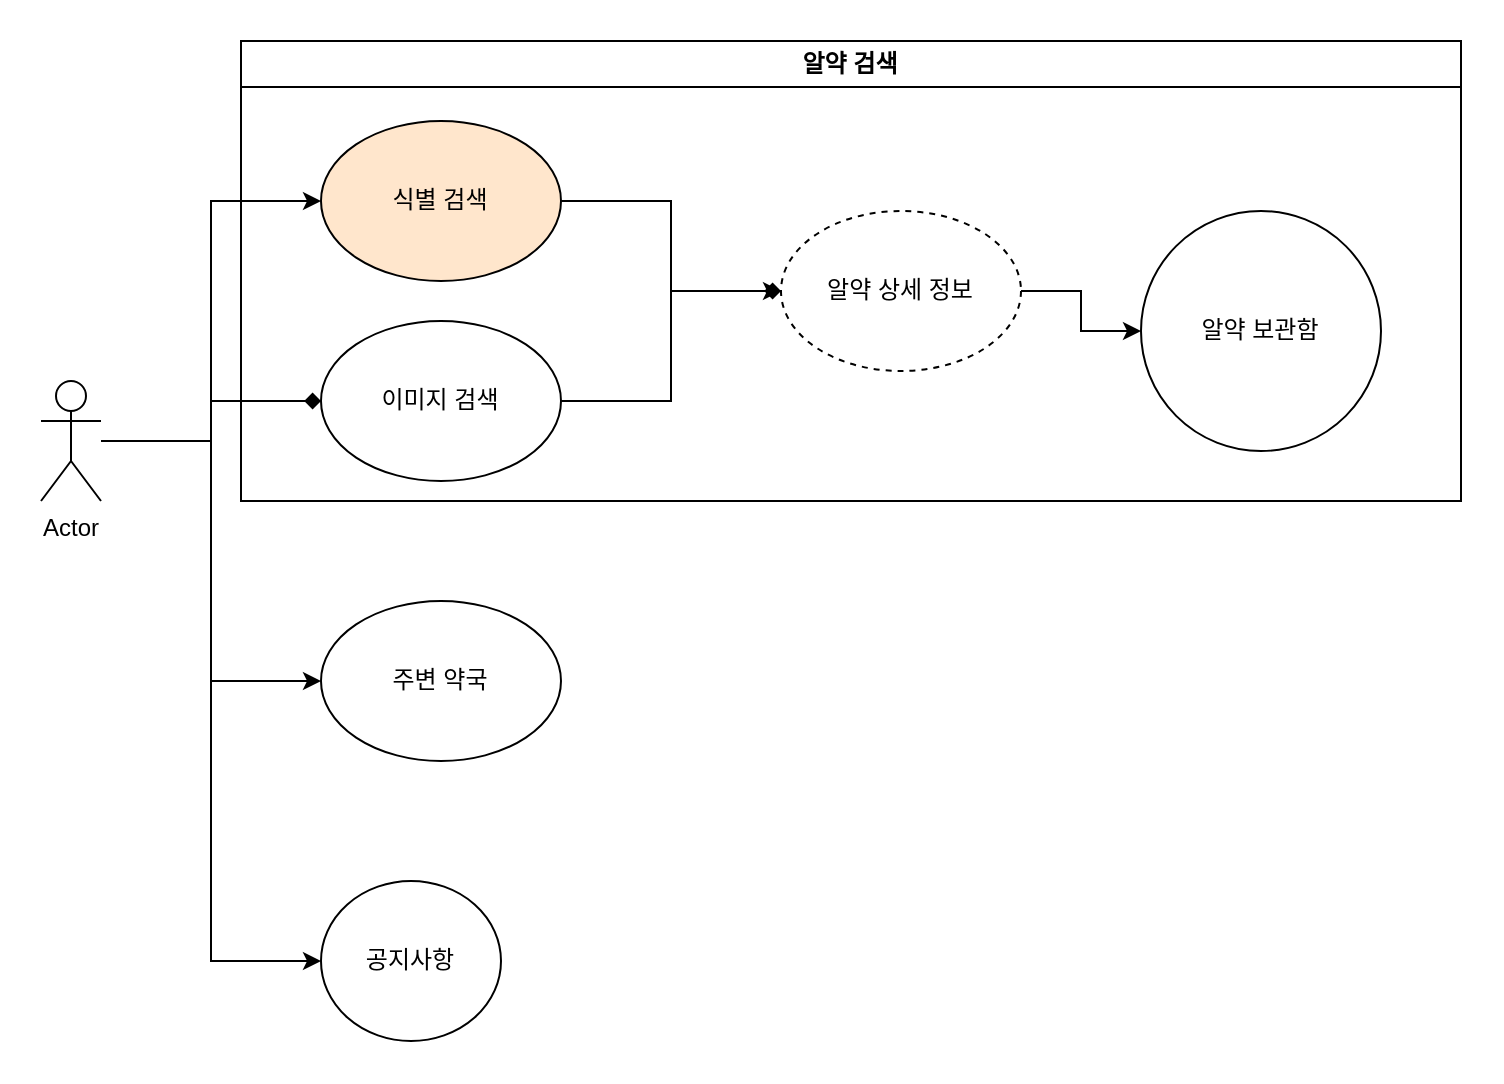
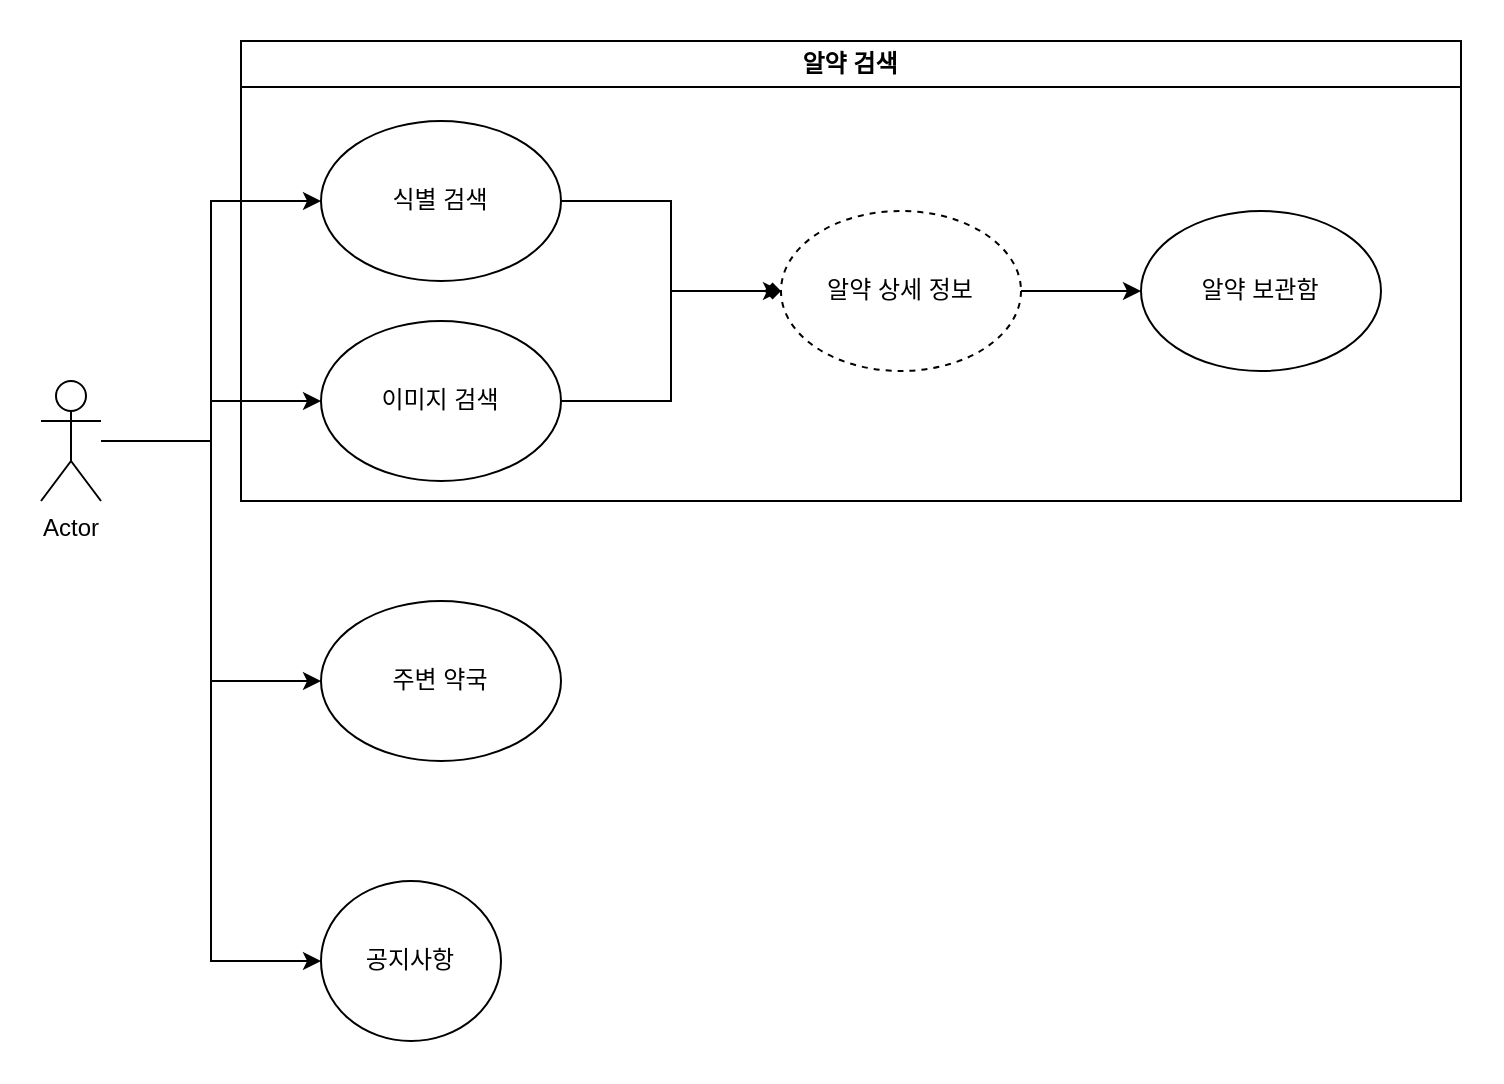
- <mxCell id="11" value="식별 검색" style="ellipse;whiteSpace=wrap;html=1;fillColor=#ffe6cc;" parent="9" vertex="1"><mxGeometry x="40" y="40" width="120" height="80" as="geometry" /></mxCell>
+ <mxCell id="11" value="식별 검색" style="ellipse;whiteSpace=wrap;html=1;" parent="9" vertex="1"><mxGeometry x="40" y="40" width="120" height="80" as="geometry" /></mxCell>
- <mxCell id="16" value="알약 보관함" style="ellipse;whiteSpace=wrap;html=1;" parent="9" vertex="1"><mxGeometry x="450" y="85" width="120" height="120" as="geometry" /></mxCell>
+ <mxCell id="16" value="알약 보관함" style="ellipse;whiteSpace=wrap;html=1;" parent="9" vertex="1"><mxGeometry x="450" y="85" width="120" height="80" as="geometry" /></mxCell>
- <mxCell id="5" style="edgeStyle=orthogonalEdgeStyle;rounded=0;orthogonalLoop=1;jettySize=auto;html=1;entryX=0;entryY=0.5;entryDx=0;entryDy=0;endArrow=diamond;" parent="1" source="6" target="13" edge="1"><mxGeometry relative="1" as="geometry" /></mxCell>
+ <mxCell id="5" style="edgeStyle=orthogonalEdgeStyle;rounded=0;orthogonalLoop=1;jettySize=auto;html=1;entryX=0;entryY=0.5;entryDx=0;entryDy=0;" parent="1" source="6" target="13" edge="1"><mxGeometry relative="1" as="geometry" /></mxCell>
